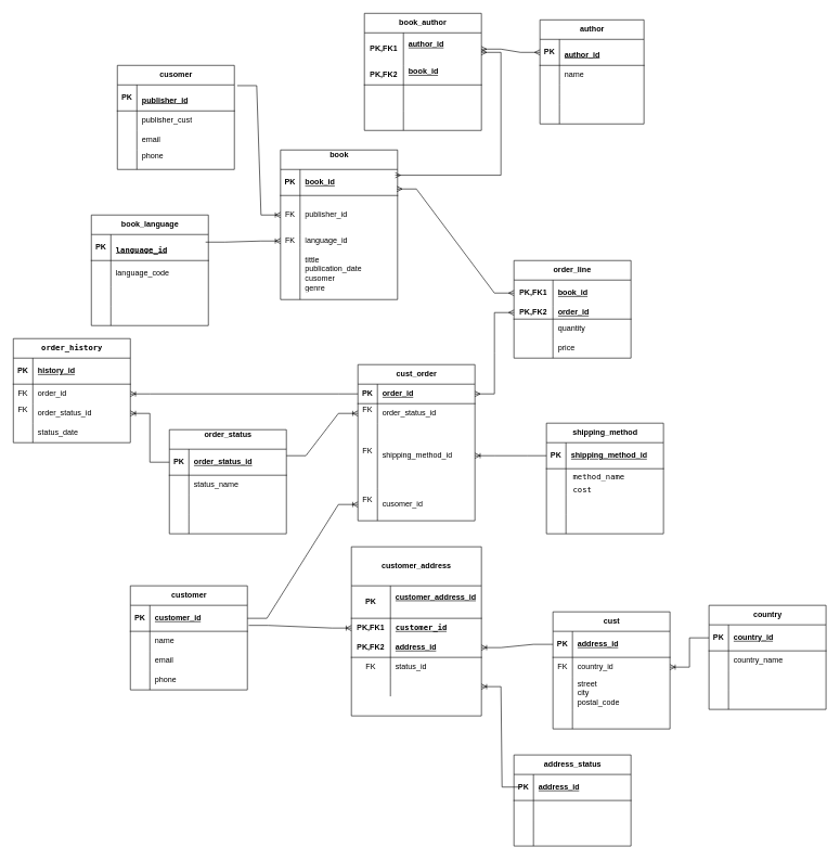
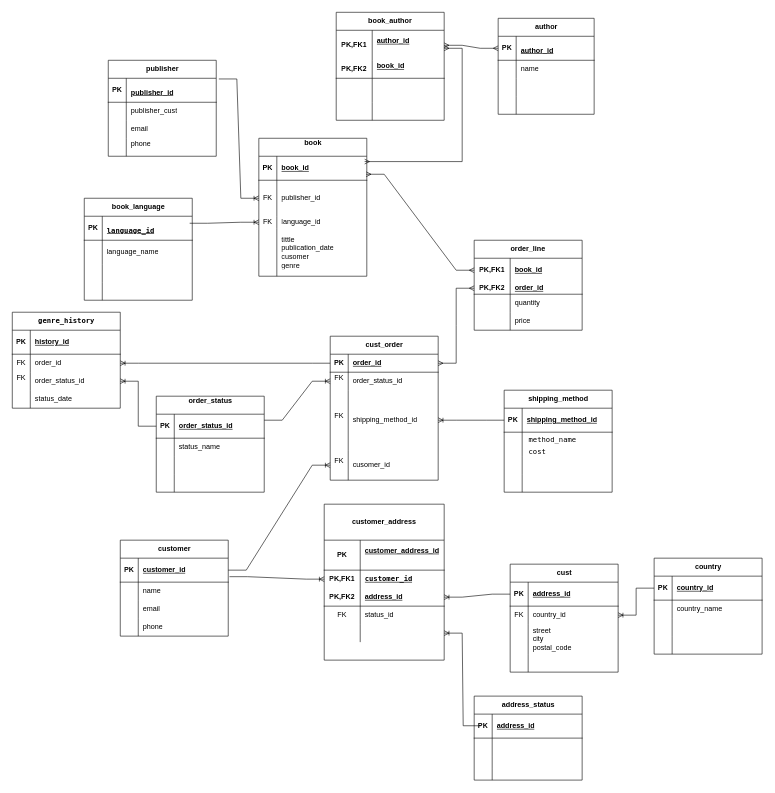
- <mxCell id="200" value="cusomer" style="shape=table;startSize=30;container=1;collapsible=1;childLayout=tableLayout;fixedRows=1;rowLines=0;fontStyle=1;align=center;resizeLast=1;html=1;" parent="1" vertex="1"><mxGeometry x="180" y="100" width="180" height="160" as="geometry" /></mxCell>
+ <mxCell id="200" value="publisher" style="shape=table;startSize=30;container=1;collapsible=1;childLayout=tableLayout;fixedRows=1;rowLines=0;fontStyle=1;align=center;resizeLast=1;html=1;" parent="1" vertex="1"><mxGeometry x="180" y="100" width="180" height="160" as="geometry" /></mxCell>
- <mxCell id="34" value="language_code" style="shape=partialRectangle;connectable=0;fillColor=none;top=0;left=0;bottom=0;right=0;align=left;spacingLeft=6;overflow=hidden;whiteSpace=wrap;html=1;" parent="32" vertex="1"><mxGeometry x="30" width="150" height="40" as="geometry"><mxRectangle width="150" height="40" as="alternateBounds" /></mxGeometry></mxCell>
+ <mxCell id="34" value="language_name" style="shape=partialRectangle;connectable=0;fillColor=none;top=0;left=0;bottom=0;right=0;align=left;spacingLeft=6;overflow=hidden;whiteSpace=wrap;html=1;" parent="32" vertex="1"><mxGeometry x="30" width="150" height="40" as="geometry"><mxRectangle width="150" height="40" as="alternateBounds" /></mxGeometry></mxCell>
- <mxCell id="106" value="&lt;div&gt;&lt;code data-end=&quot;1525&quot; data-start=&quot;1510&quot;&gt;order_history&lt;/code&gt;&lt;/div&gt;" style="shape=table;startSize=30;container=1;collapsible=1;childLayout=tableLayout;fixedRows=1;rowLines=0;fontStyle=1;align=center;resizeLast=1;html=1;" parent="1" vertex="1"><mxGeometry x="20" y="520" width="180" height="160" as="geometry" /></mxCell>
+ <mxCell id="106" value="&lt;div&gt;&lt;code data-end=&quot;1525&quot; data-start=&quot;1510&quot;&gt;genre_history&lt;/code&gt;&lt;/div&gt;" style="shape=table;startSize=30;container=1;collapsible=1;childLayout=tableLayout;fixedRows=1;rowLines=0;fontStyle=1;align=center;resizeLast=1;html=1;" parent="1" vertex="1"><mxGeometry x="20" y="520" width="180" height="160" as="geometry" /></mxCell>
